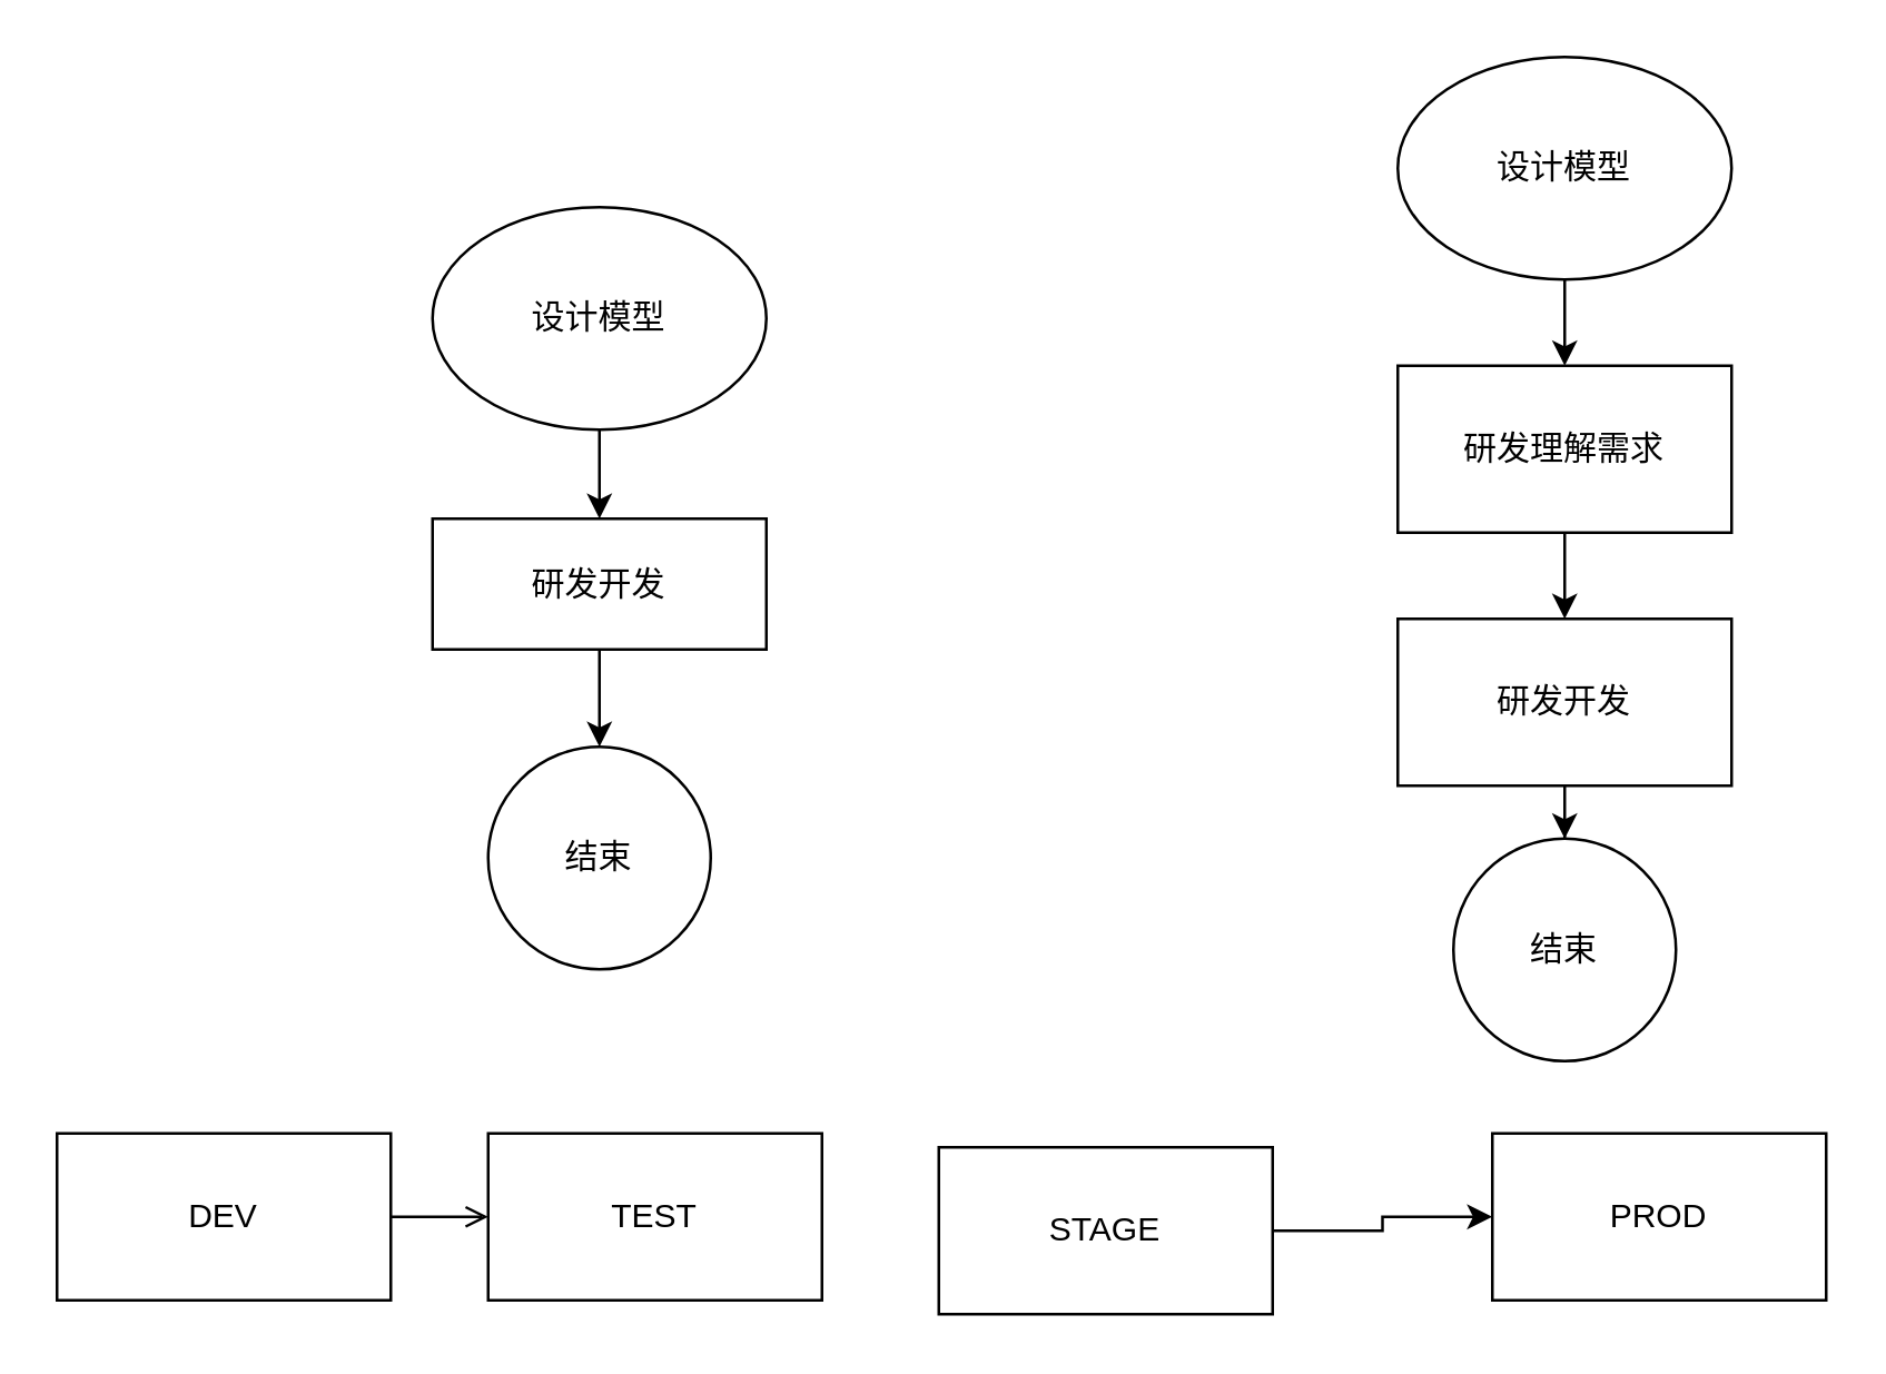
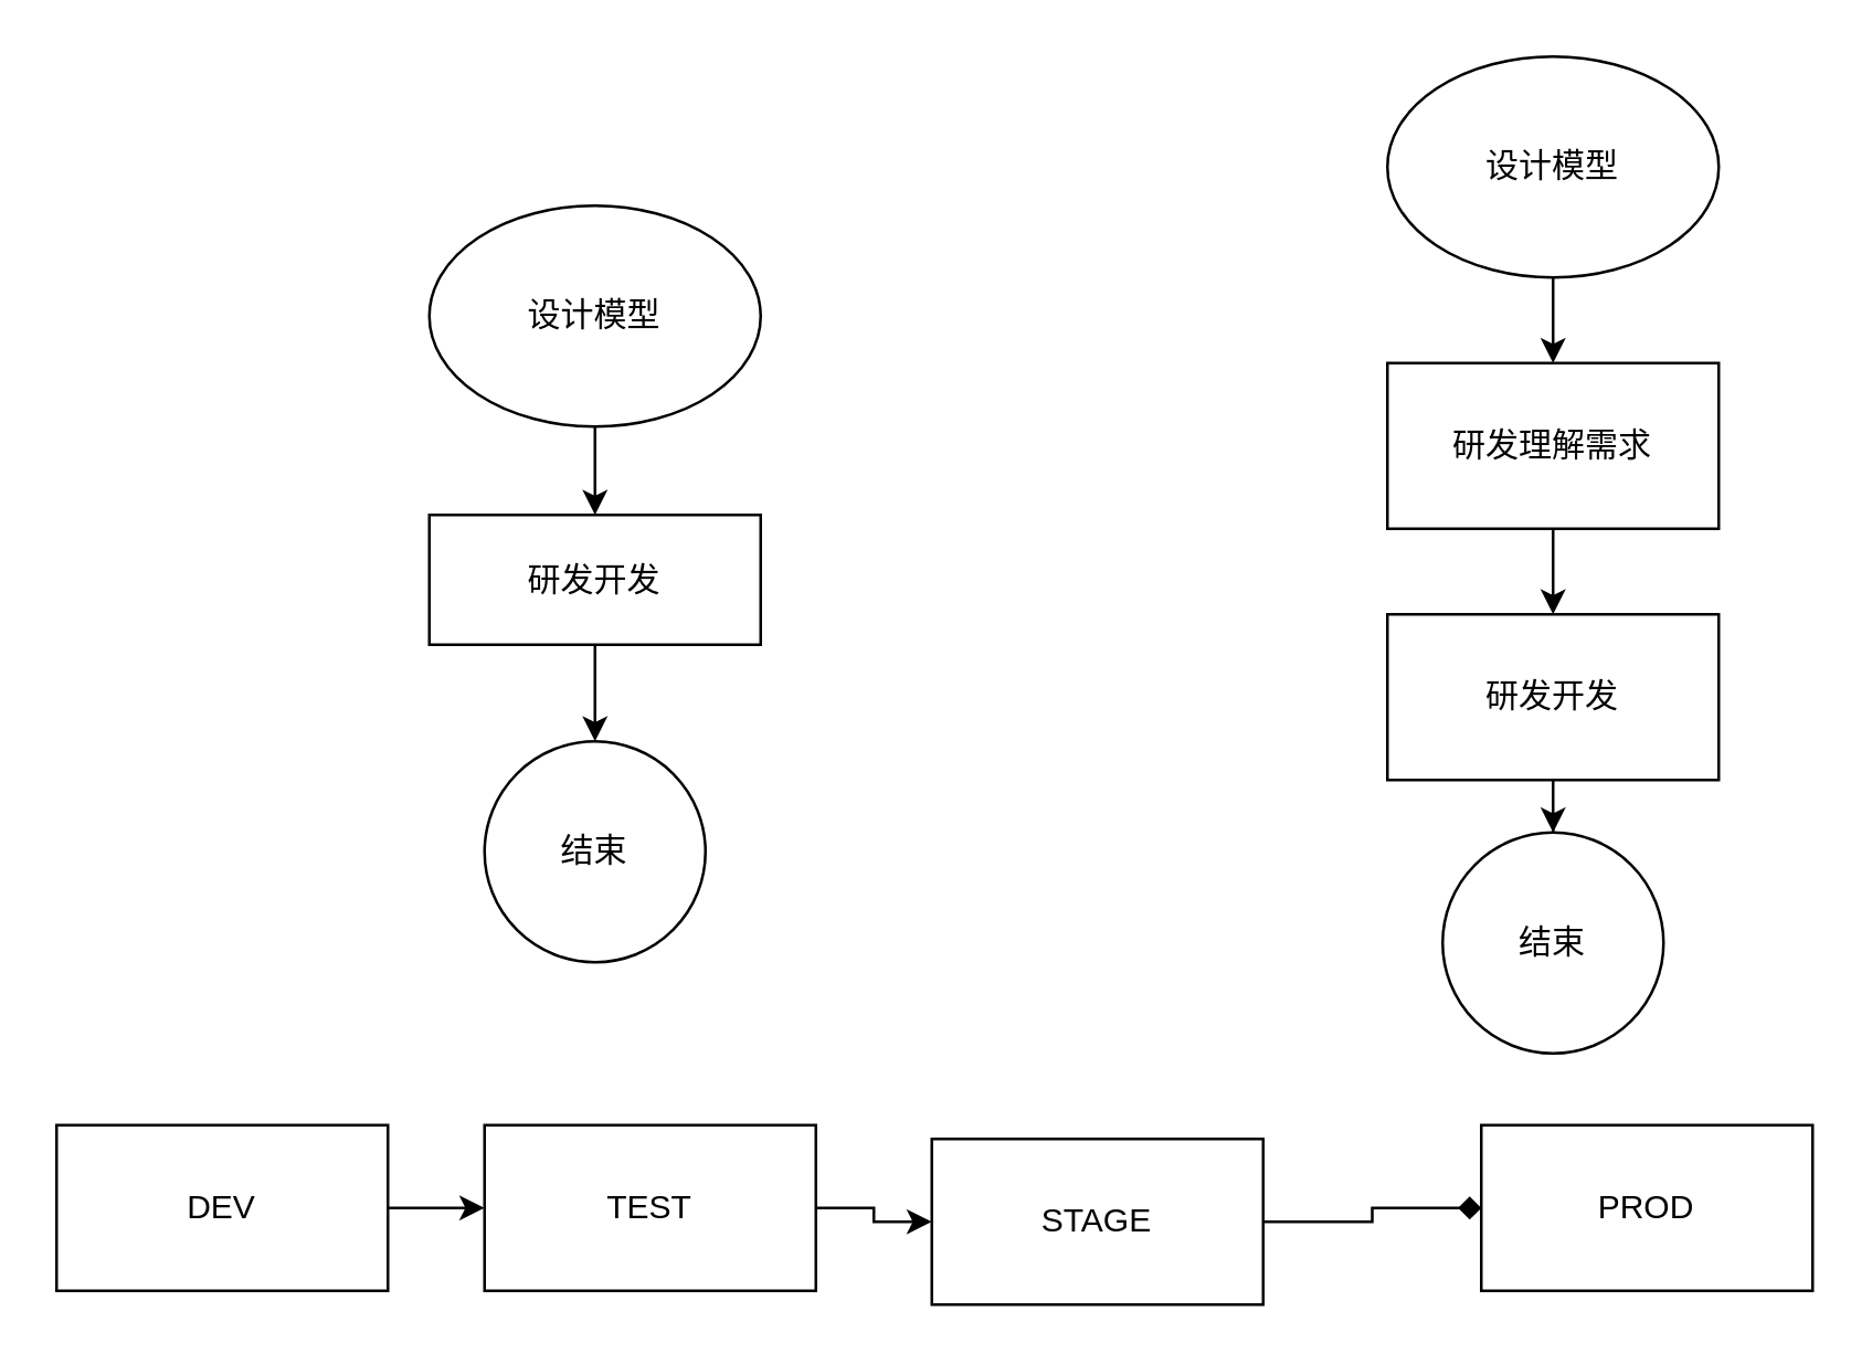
- <mxCell id="14" value="" style="edgeStyle=orthogonalEdgeStyle;rounded=0;orthogonalLoop=1;jettySize=auto;html=1;endArrow=open;" edge="1" parent="1" source="15" target="17"><mxGeometry relative="1" as="geometry" /></mxCell>
+ <mxCell id="14" value="" style="edgeStyle=orthogonalEdgeStyle;rounded=0;orthogonalLoop=1;jettySize=auto;html=1;" edge="1" parent="1" source="15" target="17"><mxGeometry relative="1" as="geometry" /></mxCell>
+ <mxCell id="16" value="" style="edgeStyle=orthogonalEdgeStyle;rounded=0;orthogonalLoop=1;jettySize=auto;html=1;" edge="1" parent="1" source="17" target="19"><mxGeometry relative="1" as="geometry" /></mxCell>
- <mxCell id="18" value="" style="edgeStyle=orthogonalEdgeStyle;rounded=0;orthogonalLoop=1;jettySize=auto;html=1;" edge="1" parent="1" source="19" target="20"><mxGeometry relative="1" as="geometry" /></mxCell>
+ <mxCell id="18" value="" style="edgeStyle=orthogonalEdgeStyle;rounded=0;orthogonalLoop=1;jettySize=auto;html=1;endArrow=diamond;" edge="1" parent="1" source="19" target="20"><mxGeometry relative="1" as="geometry" /></mxCell>
